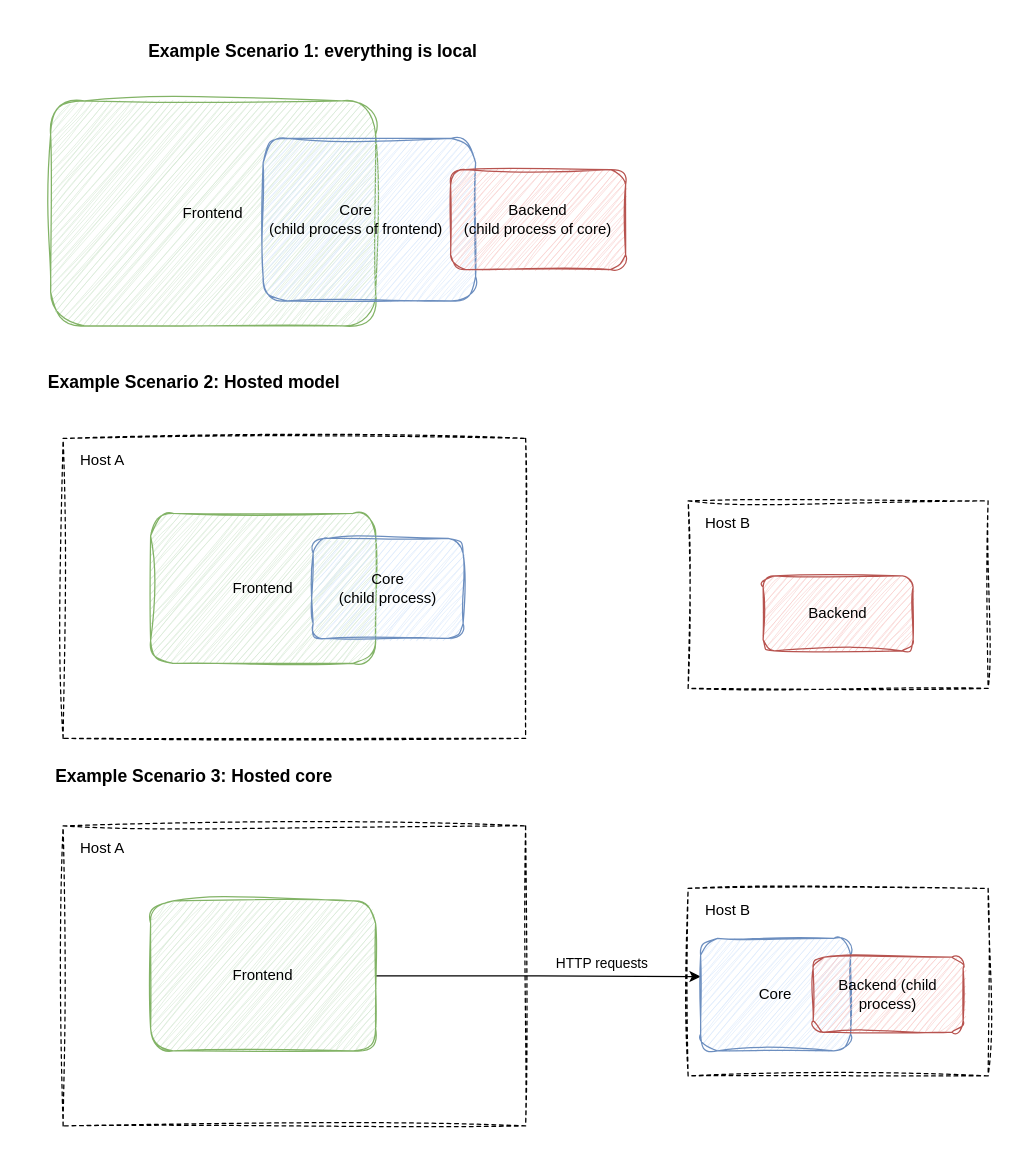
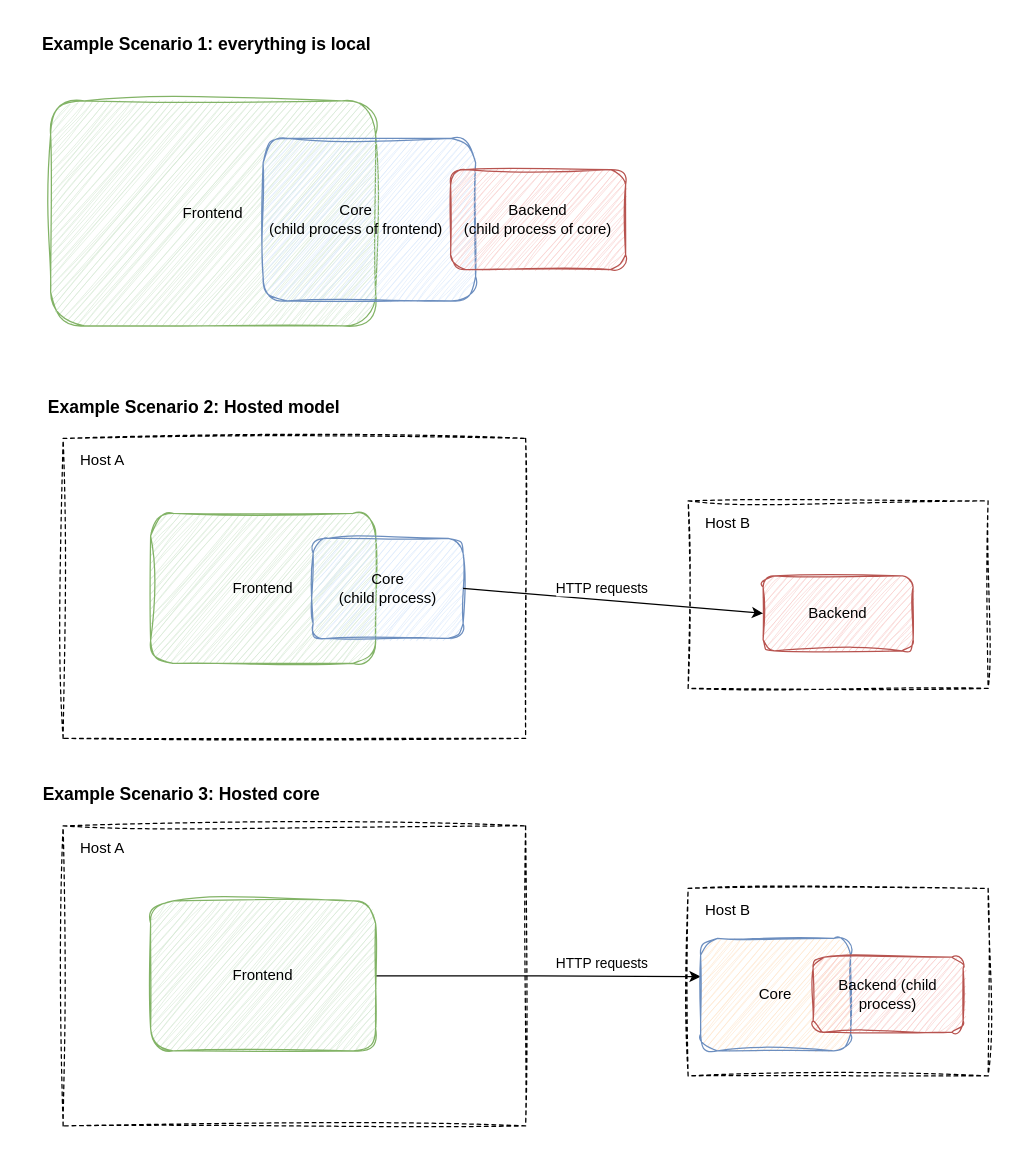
- <mxCell id="5" value="Example Scenario 1: everything is local" style="text;html=1;strokeColor=none;fillColor=none;align=center;verticalAlign=middle;whiteSpace=wrap;rounded=0;fontStyle=1;fontSize=14;" vertex="1" parent="1"><mxGeometry x="105" y="25" width="290" height="30" as="geometry" /></mxCell>
+ <mxCell id="5" value="Example Scenario 1: everything is local" style="text;html=1;strokeColor=none;fillColor=none;align=center;verticalAlign=middle;whiteSpace=wrap;rounded=0;fontStyle=1;fontSize=14;" vertex="1" parent="1"><mxGeometry y="20" width="290" height="30" as="geometry" x="20" /></mxCell>
- <mxCell id="13" value="Example Scenario 2: Hosted model" style="text;html=1;strokeColor=none;fillColor=none;align=center;verticalAlign=middle;whiteSpace=wrap;rounded=0;fontStyle=1;fontSize=14;" vertex="1" parent="1"><mxGeometry x="30" y="290" width="250" height="30" as="geometry" /></mxCell>
+ <mxCell id="13" value="Example Scenario 2: Hosted model" style="text;html=1;strokeColor=none;fillColor=none;align=center;verticalAlign=middle;whiteSpace=wrap;rounded=0;fontStyle=1;fontSize=14;" vertex="1" parent="1"><mxGeometry x="30" y="310" width="250" height="30" as="geometry" /></mxCell>
+ <mxCell id="11" value="" style="endArrow=classic;html=1;rounded=0;entryX=0;entryY=0.5;entryDx=0;entryDy=0;exitX=1;exitY=0.5;exitDx=0;exitDy=0;" edge="1" parent="1" source="9" target="10"><mxGeometry width="50" height="50" relative="1" as="geometry"><mxPoint x="480" y="530" as="sourcePoint" /><mxPoint x="530" y="480" as="targetPoint" /></mxGeometry></mxCell>
+ <mxCell id="12" value="HTTP requests" style="edgeLabel;html=1;align=center;verticalAlign=middle;resizable=0;points=[];" vertex="1" connectable="0" parent="11"><mxGeometry x="-0.076" y="2" relative="1" as="geometry"><mxPoint y="-8" as="offset" /></mxGeometry></mxCell>
- <mxCell id="21" value="Example Scenario 3: Hosted core" style="text;html=1;strokeColor=none;fillColor=none;align=center;verticalAlign=middle;whiteSpace=wrap;rounded=0;fontStyle=1;fontSize=14;" vertex="1" parent="1"><mxGeometry x="30" y="605" width="250" height="30" as="geometry" /></mxCell>
+ <mxCell id="21" value="Example Scenario 3: Hosted core" style="text;html=1;strokeColor=none;fillColor=none;align=center;verticalAlign=middle;whiteSpace=wrap;rounded=0;fontStyle=1;fontSize=14;" vertex="1" parent="1"><mxGeometry y="620" width="250" height="30" as="geometry" x="20" /></mxCell>
- <mxCell id="19" value="Core" style="rounded=1;whiteSpace=wrap;html=1;fillColor=#dae8fc;strokeColor=#6c8ebf;sketch=1;curveFitting=1;jiggle=2;" vertex="1" parent="1"><mxGeometry x="560" y="750" width="120" height="90" as="geometry" /></mxCell>
+ <mxCell id="19" value="Core" style="rounded=1;whiteSpace=wrap;html=1;fillColor=#ffe6cc;strokeColor=#6c8ebf;sketch=1;curveFitting=1;jiggle=2;" vertex="1" parent="1"><mxGeometry x="560" y="750" width="120" height="90" as="geometry" /></mxCell>
